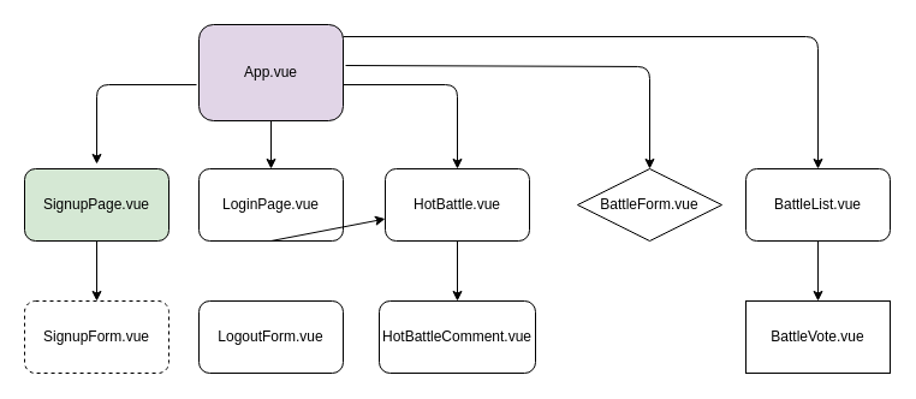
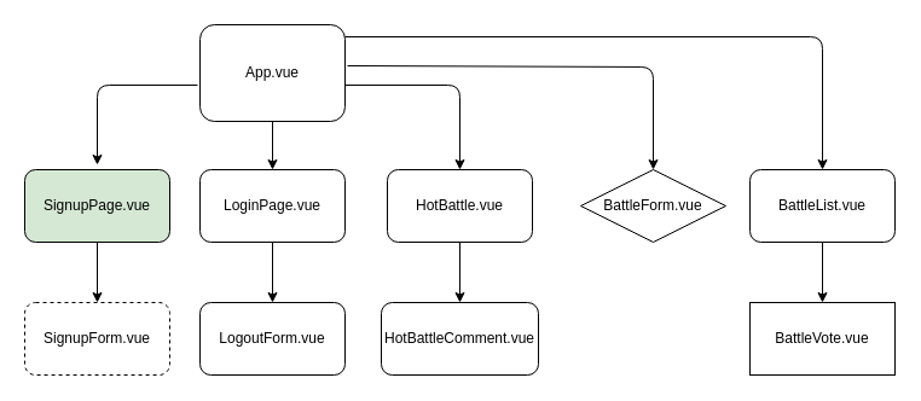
- <mxCell id="2" value="App.vue" style="rounded=1;whiteSpace=wrap;html=1;fillColor=#e1d5e7;" parent="1" vertex="1"><mxGeometry x="165" y="20" width="120" height="80" as="geometry" /></mxCell>
+ <mxCell id="2" value="App.vue" style="rounded=1;whiteSpace=wrap;html=1;" parent="1" vertex="1"><mxGeometry x="165" y="20" width="120" height="80" as="geometry" /></mxCell>
- <mxCell id="8" value="" style="endArrow=classic;html=1;exitX=0.5;exitY=1;exitDx=0;exitDy=0;" parent="1" source="5" target="11" edge="1"><mxGeometry width="50" height="50" relative="1" as="geometry"><mxPoint x="200" y="390" as="sourcePoint" /><mxPoint x="250" y="340" as="targetPoint" /></mxGeometry></mxCell>
+ <mxCell id="8" value="" style="endArrow=classic;html=1;exitX=0.5;exitY=1;exitDx=0;exitDy=0;entryX=0.5;entryY=0;entryDx=0;entryDy=0;" parent="1" source="5" target="6" edge="1"><mxGeometry width="50" height="50" relative="1" as="geometry"><mxPoint x="200" y="390" as="sourcePoint" /><mxPoint x="250" y="340" as="targetPoint" /></mxGeometry></mxCell>
